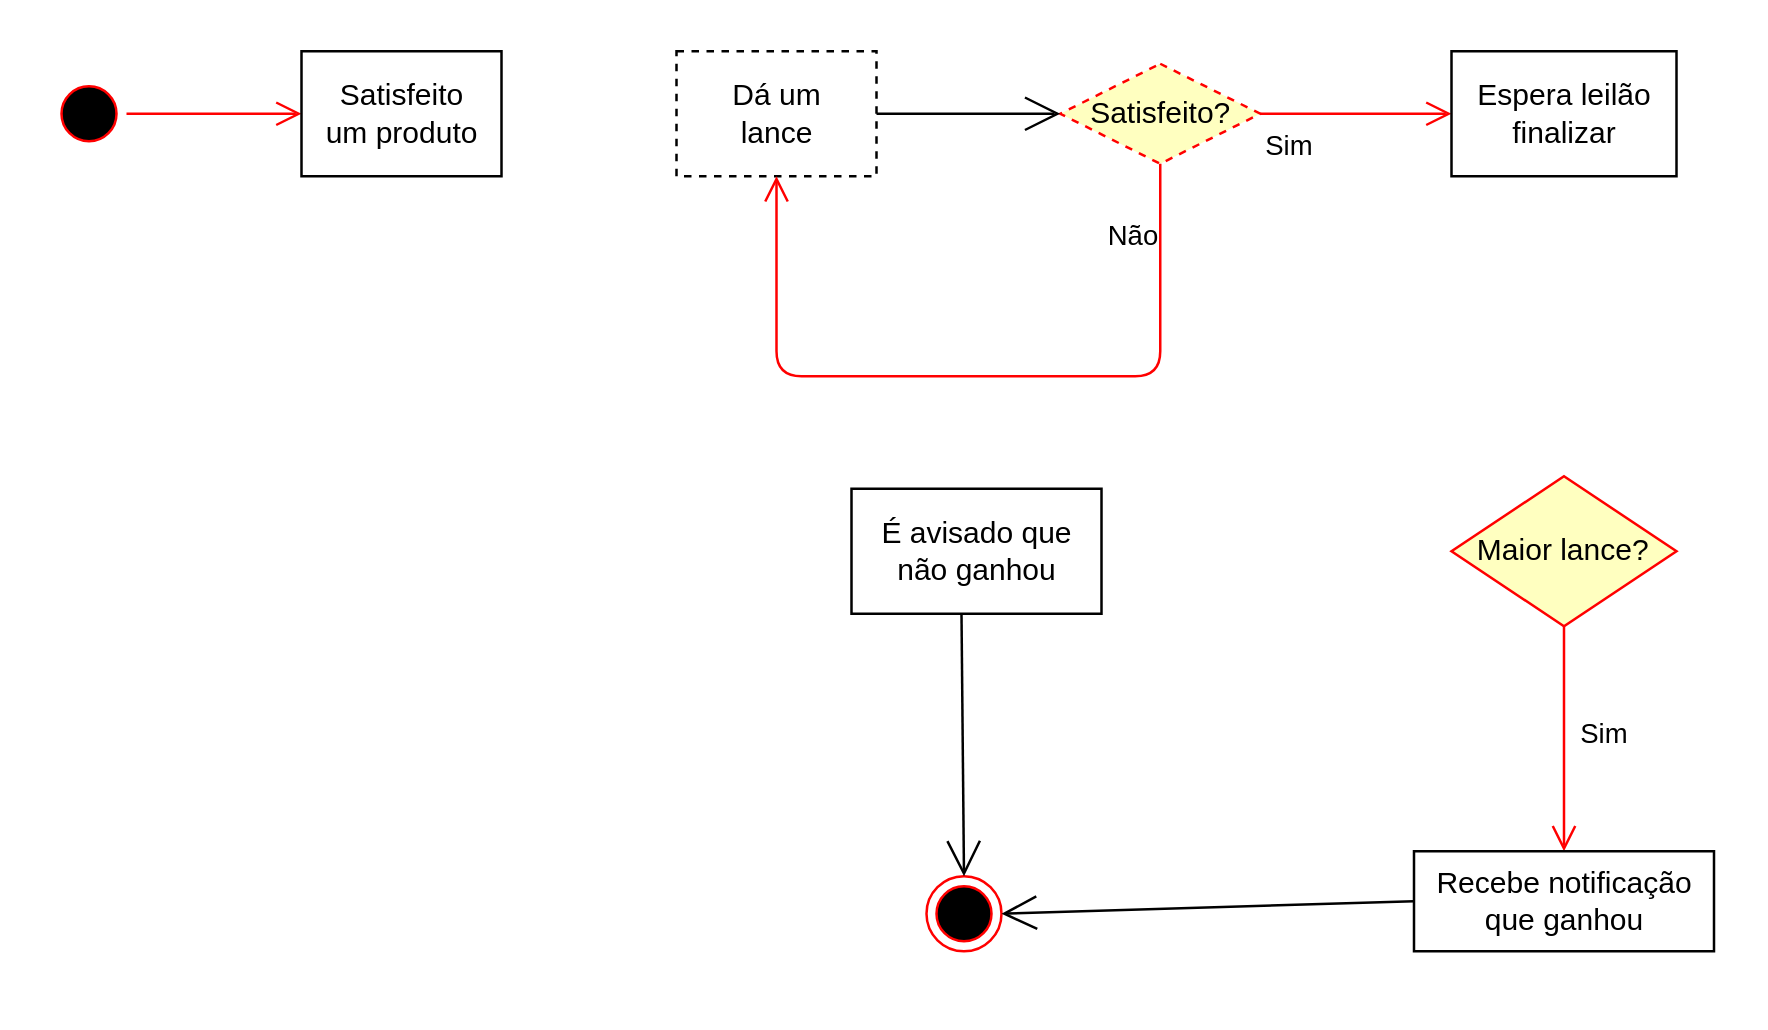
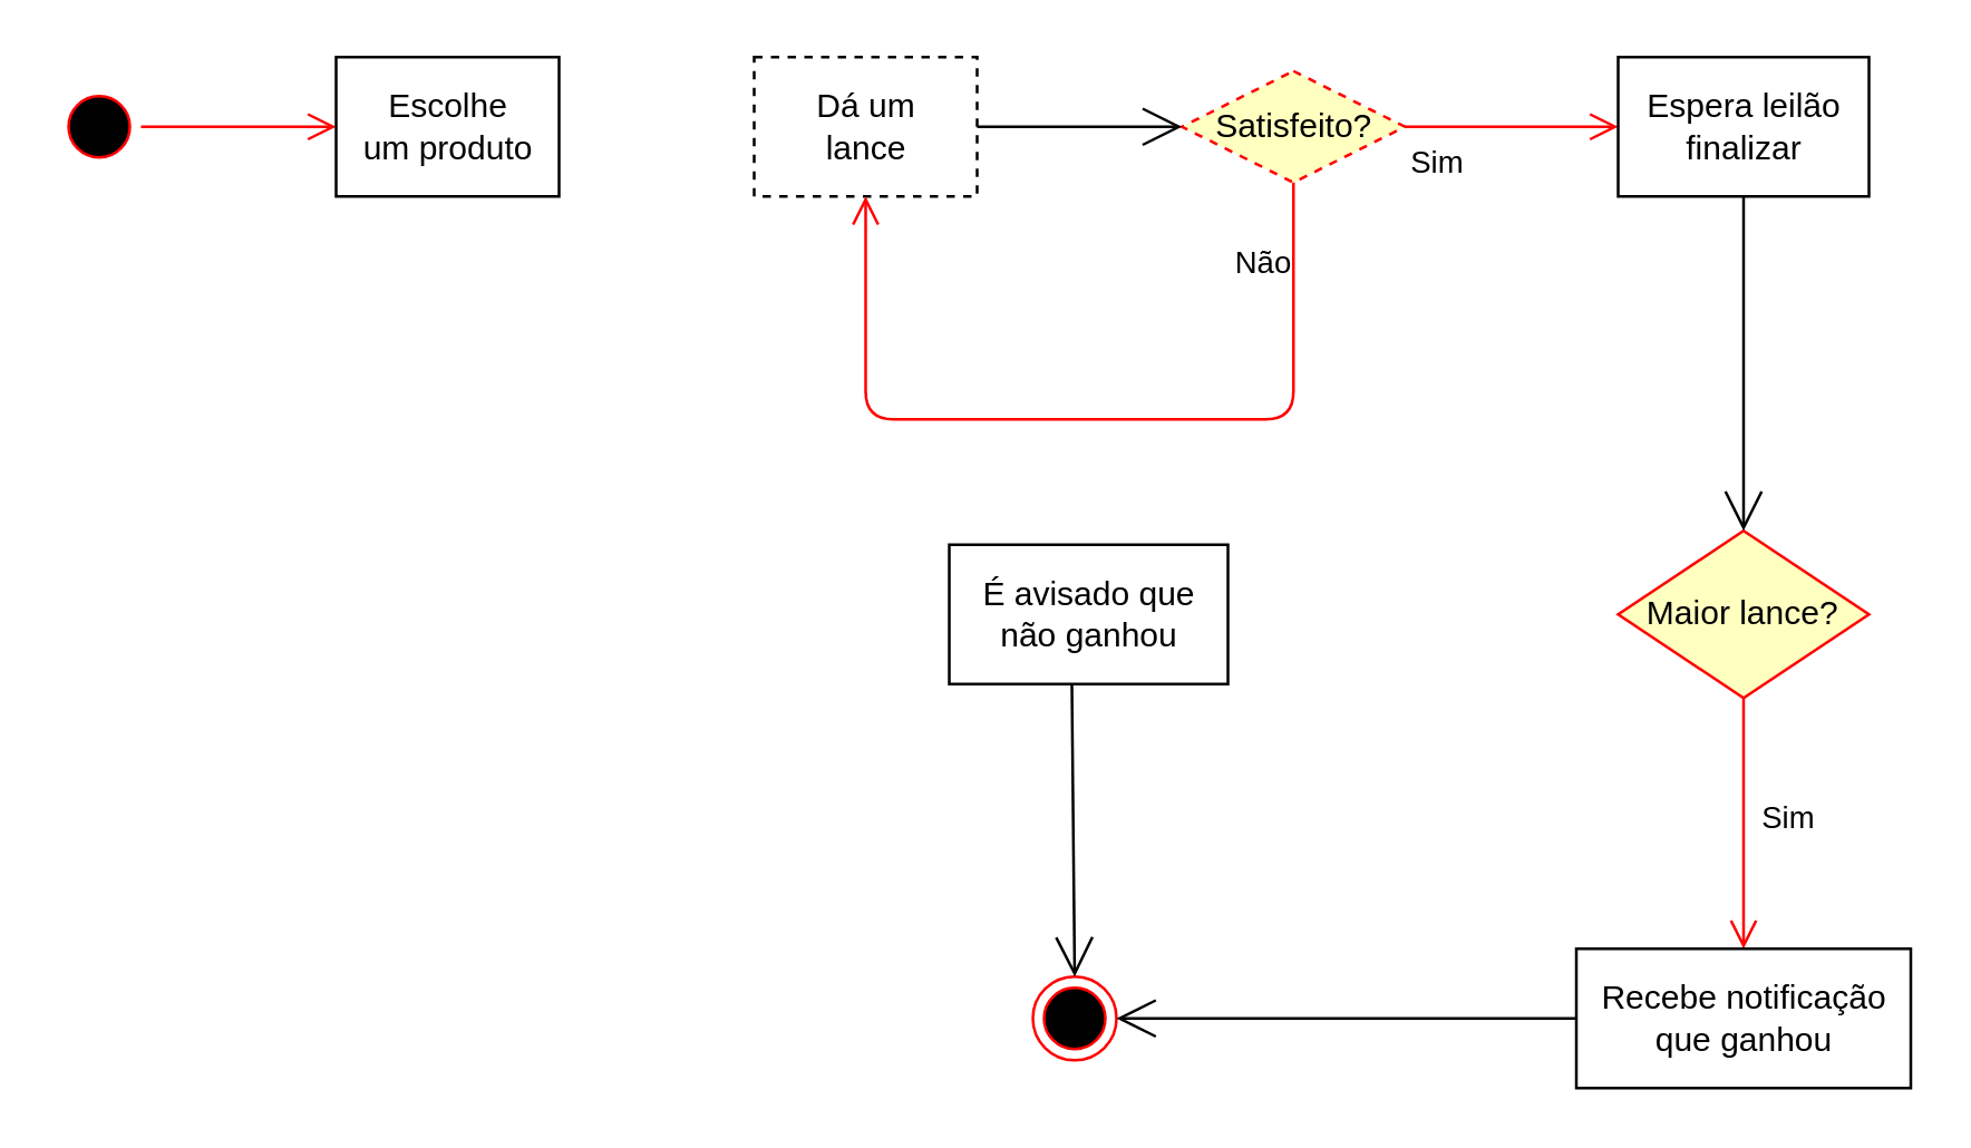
- <mxCell id="4" value="Satisfeito&lt;br&gt;um&amp;nbsp;produto" style="html=1;" vertex="1" parent="1"><mxGeometry x="120" y="20" width="80" height="50" as="geometry" /></mxCell>
+ <mxCell id="4" value="Escolhe&lt;br&gt;um&amp;nbsp;produto" style="html=1;" vertex="1" parent="1"><mxGeometry x="120" y="20" width="80" height="50" as="geometry" /></mxCell>
+ <mxCell id="14" value="" style="endArrow=open;endFill=1;endSize=12;html=1;entryX=0.5;entryY=0;entryDx=0;entryDy=0;exitX=0.5;exitY=1;exitDx=0;exitDy=0;" edge="1" parent="1" source="9" target="11"><mxGeometry width="160" relative="1" as="geometry"><mxPoint x="340" y="120" as="sourcePoint" /><mxPoint x="500" y="120" as="targetPoint" /></mxGeometry></mxCell>
- <mxCell id="15" value="Recebe notificação&lt;br&gt;que ganhou" style="html=1;" vertex="1" parent="1"><mxGeometry x="565" y="340" width="120" height="40" as="geometry" /></mxCell>
+ <mxCell id="15" value="Recebe notificação&lt;br&gt;que ganhou" style="html=1;" vertex="1" parent="1"><mxGeometry x="565" y="340" width="120" height="50" as="geometry" /></mxCell>
